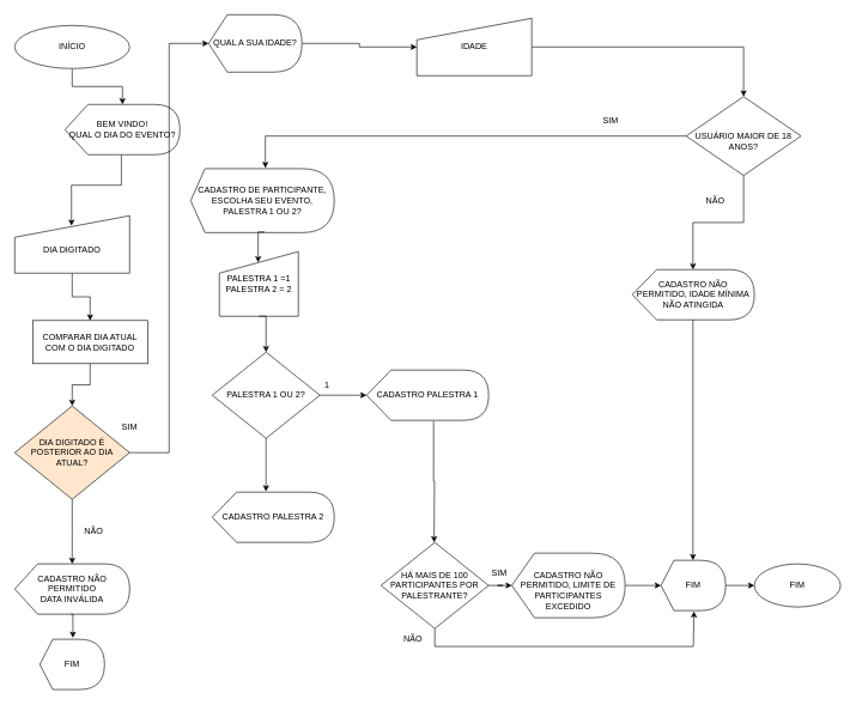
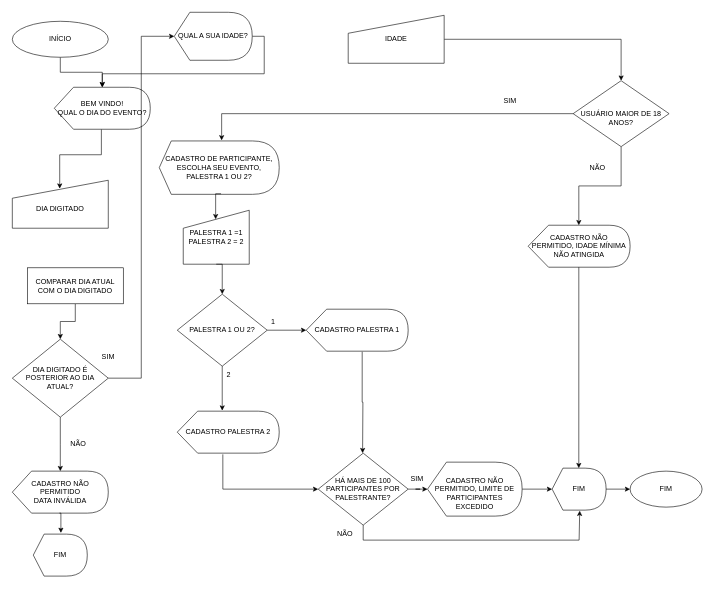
- <mxCell id="21" style="edgeStyle=orthogonalEdgeStyle;rounded=0;orthogonalLoop=1;jettySize=auto;html=1;exitX=1;exitY=0.5;exitDx=0;exitDy=0;exitPerimeter=0;entryX=0;entryY=0.5;entryDx=0;entryDy=0;" parent="1" source="22" edge="1" target="24"><mxGeometry relative="1" as="geometry"><mxPoint x="496" y="60" as="targetPoint" /></mxGeometry></mxCell>
+ <mxCell id="21" style="edgeStyle=orthogonalEdgeStyle;rounded=0;orthogonalLoop=1;jettySize=auto;html=1;exitX=1;exitY=0.5;exitDx=0;exitDy=0;exitPerimeter=0;" parent="1" source="22" edge="1" target="5"><mxGeometry relative="1" as="geometry"><mxPoint x="496" y="60" as="targetPoint" /></mxGeometry></mxCell>
- <mxCell id="6" value="" style="edgeStyle=orthogonalEdgeStyle;rounded=0;orthogonalLoop=1;jettySize=auto;html=1;" parent="1" source="7" target="14" edge="1"><mxGeometry relative="1" as="geometry" /></mxCell>
+ <mxCell id="39" value="2" style="text;html=1;strokeColor=none;fillColor=none;align=center;verticalAlign=middle;whiteSpace=wrap;rounded=0;" vertex="1" parent="1"><mxGeometry x="351" y="610" width="60" height="30" as="geometry" /></mxCell>
- <mxCell id="17" value="DIA DIGITADO É POSTERIOR AO DIA ATUAL?" style="rhombus;whiteSpace=wrap;html=1;fillColor=#ffe6cc;" parent="1" vertex="1"><mxGeometry x="20" y="565" width="160" height="130" as="geometry" /></mxCell>
+ <mxCell id="17" value="DIA DIGITADO É POSTERIOR AO DIA ATUAL?" style="rhombus;whiteSpace=wrap;html=1;" parent="1" vertex="1"><mxGeometry x="20" y="565" width="160" height="130" as="geometry" /></mxCell>
+ <mxCell id="46" value="" style="edgeStyle=orthogonalEdgeStyle;rounded=0;orthogonalLoop=1;jettySize=auto;html=1;entryX=0;entryY=0.5;entryDx=0;entryDy=0;exitX=0.447;exitY=1.029;exitDx=0;exitDy=0;exitPerimeter=0;" edge="1" parent="1" source="41" target="32"><mxGeometry relative="1" as="geometry"><mxPoint x="360" y="750" as="sourcePoint" /><mxPoint x="360" y="844.044" as="targetPoint" /><Array as="points"><mxPoint x="371" y="815" /></Array></mxGeometry></mxCell>
